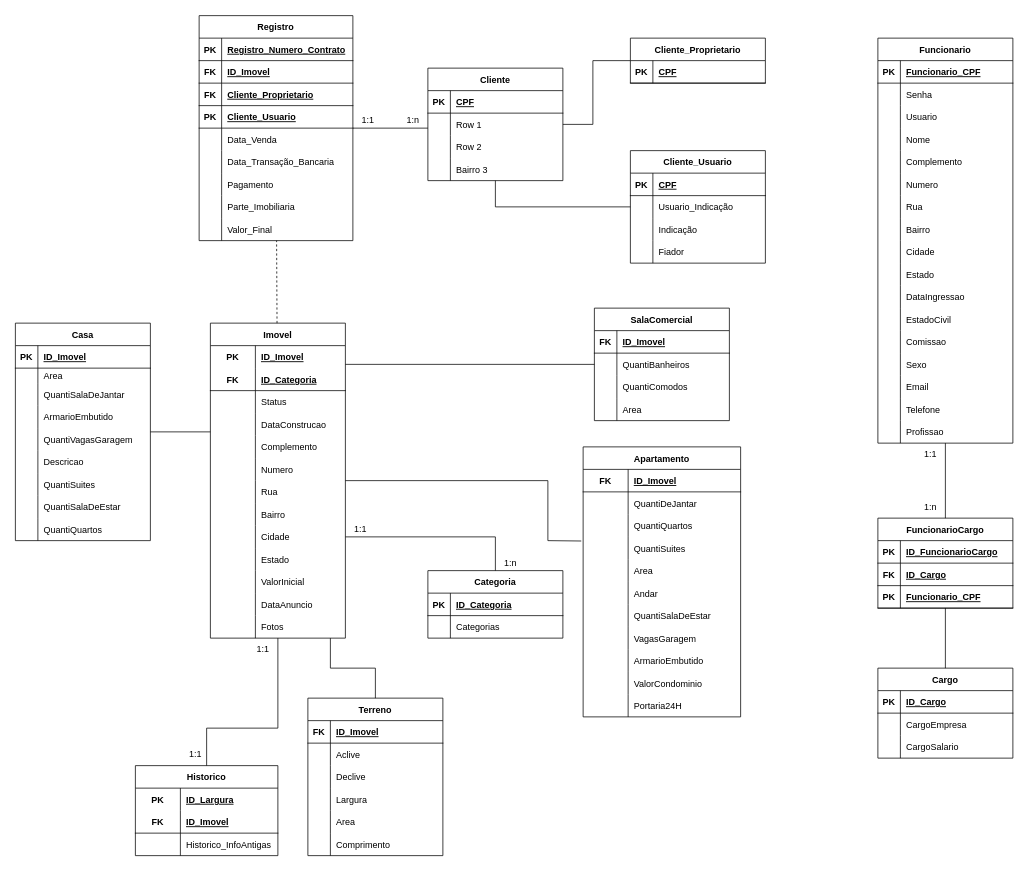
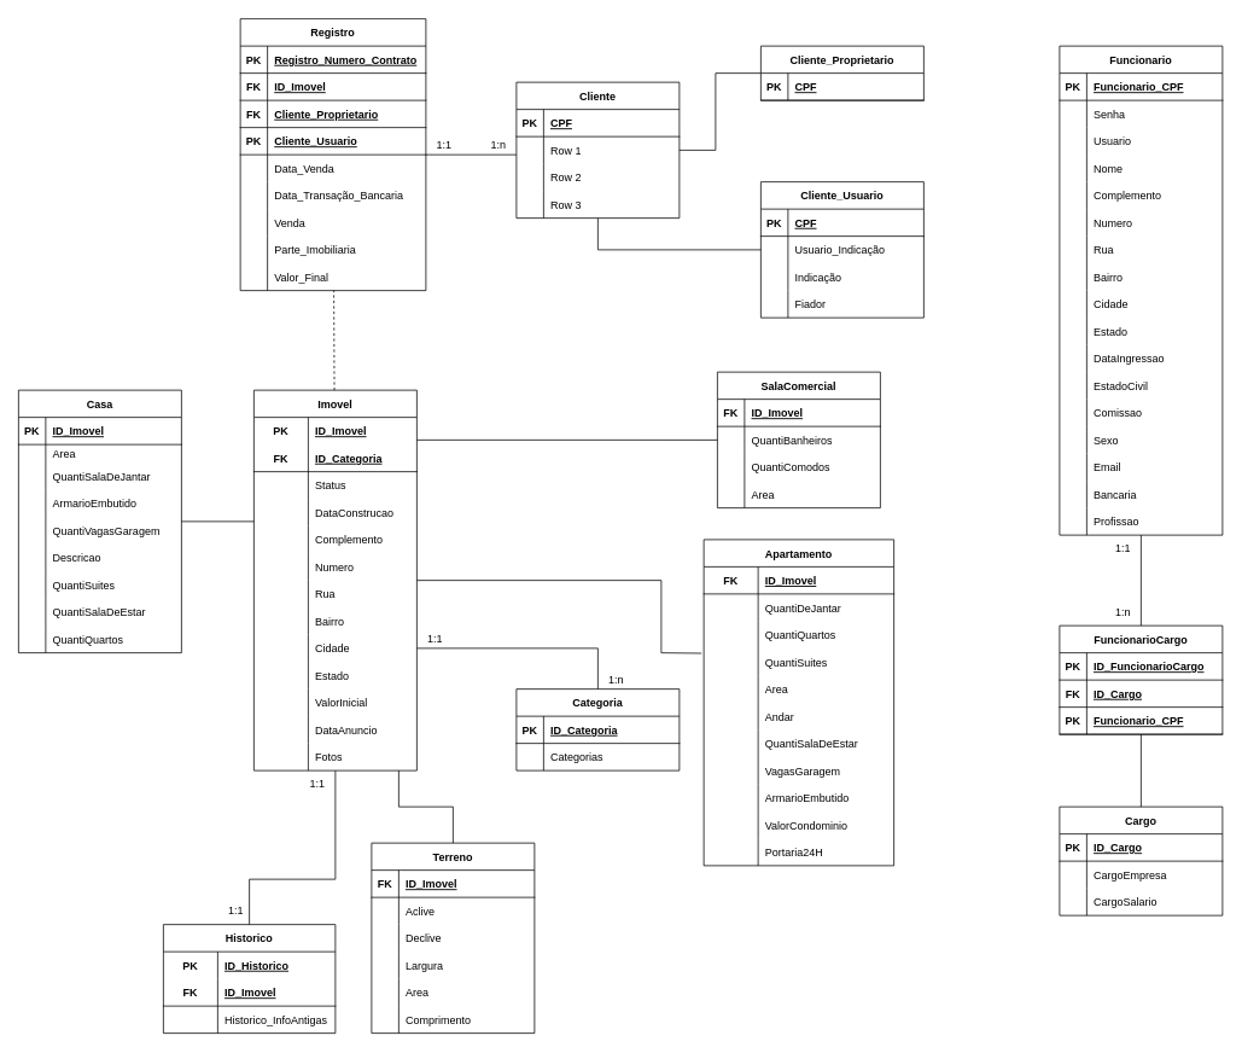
- <mxCell id="200" value="Bairro 3" style="shape=partialRectangle;connectable=0;fillColor=none;top=0;left=0;bottom=0;right=0;align=left;spacingLeft=6;overflow=hidden;" parent="198" vertex="1"><mxGeometry x="30" width="150" height="30" as="geometry"><mxRectangle width="150" height="30" as="alternateBounds" /></mxGeometry></mxCell>
+ <mxCell id="200" value="Row 3" style="shape=partialRectangle;connectable=0;fillColor=none;top=0;left=0;bottom=0;right=0;align=left;spacingLeft=6;overflow=hidden;" parent="198" vertex="1"><mxGeometry x="30" width="150" height="30" as="geometry"><mxRectangle width="150" height="30" as="alternateBounds" /></mxGeometry></mxCell>
- <mxCell id="180" value="Pagamento" style="shape=partialRectangle;connectable=0;fillColor=none;top=0;left=0;bottom=0;right=0;align=left;spacingLeft=6;overflow=hidden;" parent="178" vertex="1"><mxGeometry x="30" width="175" height="30" as="geometry"><mxRectangle width="175" height="30" as="alternateBounds" /></mxGeometry></mxCell>
+ <mxCell id="180" value="Venda" style="shape=partialRectangle;connectable=0;fillColor=none;top=0;left=0;bottom=0;right=0;align=left;spacingLeft=6;overflow=hidden;" parent="178" vertex="1"><mxGeometry x="30" width="175" height="30" as="geometry"><mxRectangle width="175" height="30" as="alternateBounds" /></mxGeometry></mxCell>
- <mxCell id="269" value="Telefone" style="shape=partialRectangle;connectable=0;fillColor=none;top=0;left=0;bottom=0;right=0;align=left;spacingLeft=6;overflow=hidden;" parent="267" vertex="1"><mxGeometry x="30" width="150" height="30" as="geometry"><mxRectangle width="150" height="30" as="alternateBounds" /></mxGeometry></mxCell>
+ <mxCell id="269" value="Bancaria" style="shape=partialRectangle;connectable=0;fillColor=none;top=0;left=0;bottom=0;right=0;align=left;spacingLeft=6;overflow=hidden;" parent="267" vertex="1"><mxGeometry x="30" width="150" height="30" as="geometry"><mxRectangle width="150" height="30" as="alternateBounds" /></mxGeometry></mxCell>
- <mxCell id="73" value="ID_Largura" style="shape=partialRectangle;connectable=0;fillColor=none;top=0;left=0;bottom=0;right=0;align=left;spacingLeft=6;fontStyle=5;overflow=hidden;" parent="71" vertex="1"><mxGeometry x="60" width="130" height="30" as="geometry"><mxRectangle width="130" height="30" as="alternateBounds" /></mxGeometry></mxCell>
+ <mxCell id="73" value="ID_Historico" style="shape=partialRectangle;connectable=0;fillColor=none;top=0;left=0;bottom=0;right=0;align=left;spacingLeft=6;fontStyle=5;overflow=hidden;" parent="71" vertex="1"><mxGeometry x="60" width="130" height="30" as="geometry"><mxRectangle width="130" height="30" as="alternateBounds" /></mxGeometry></mxCell>
